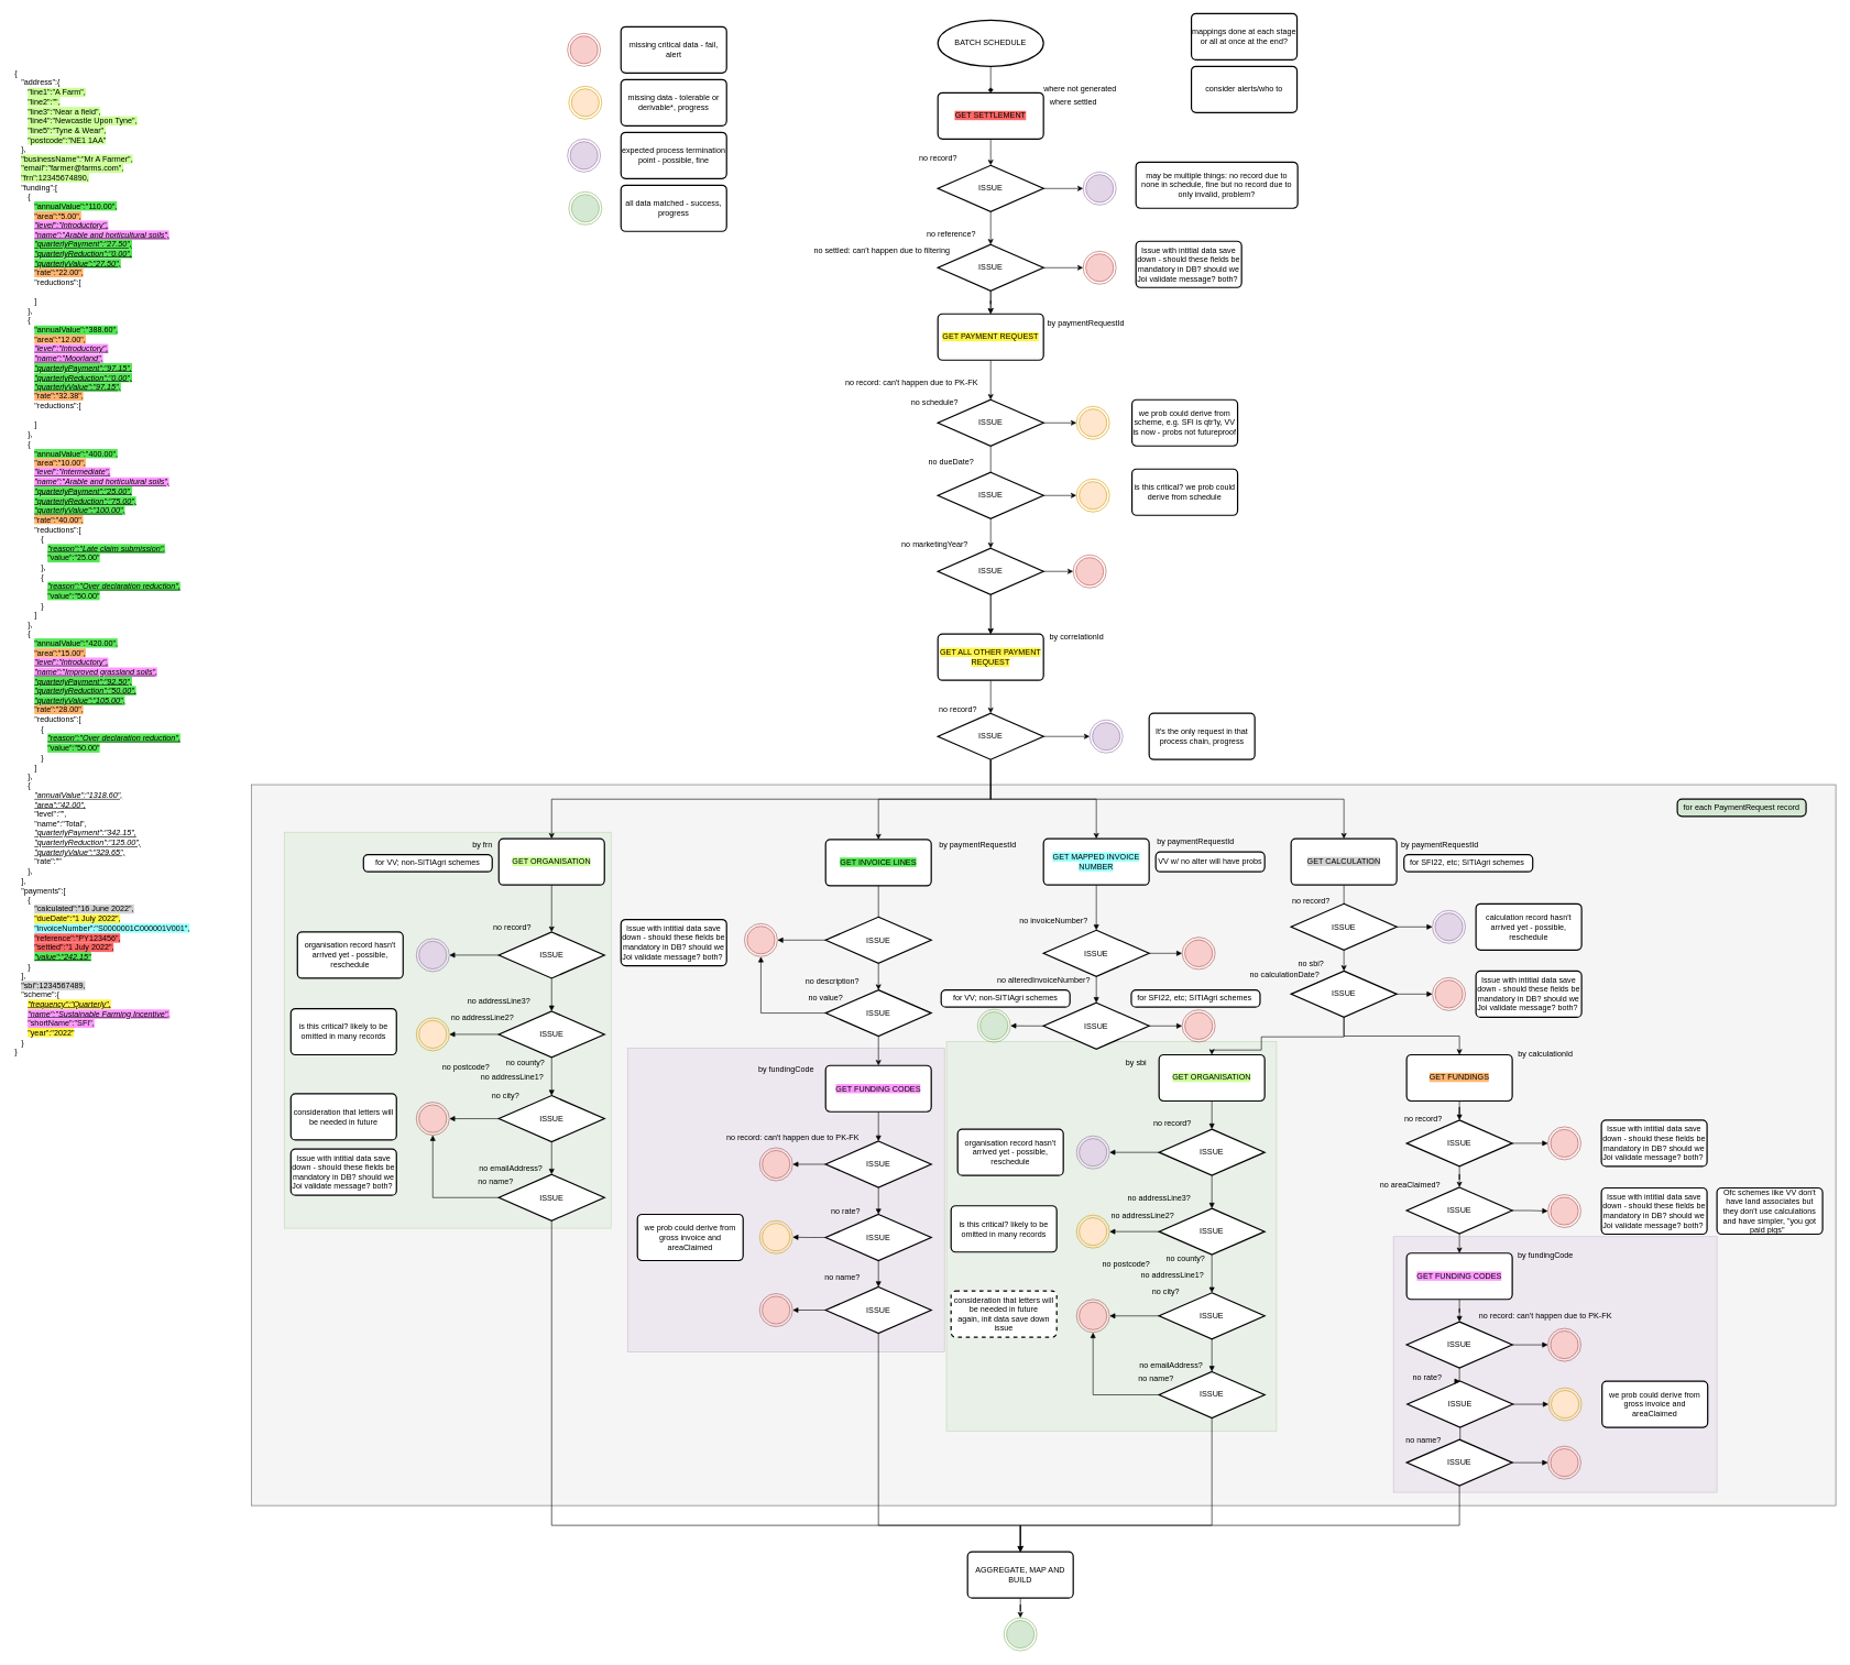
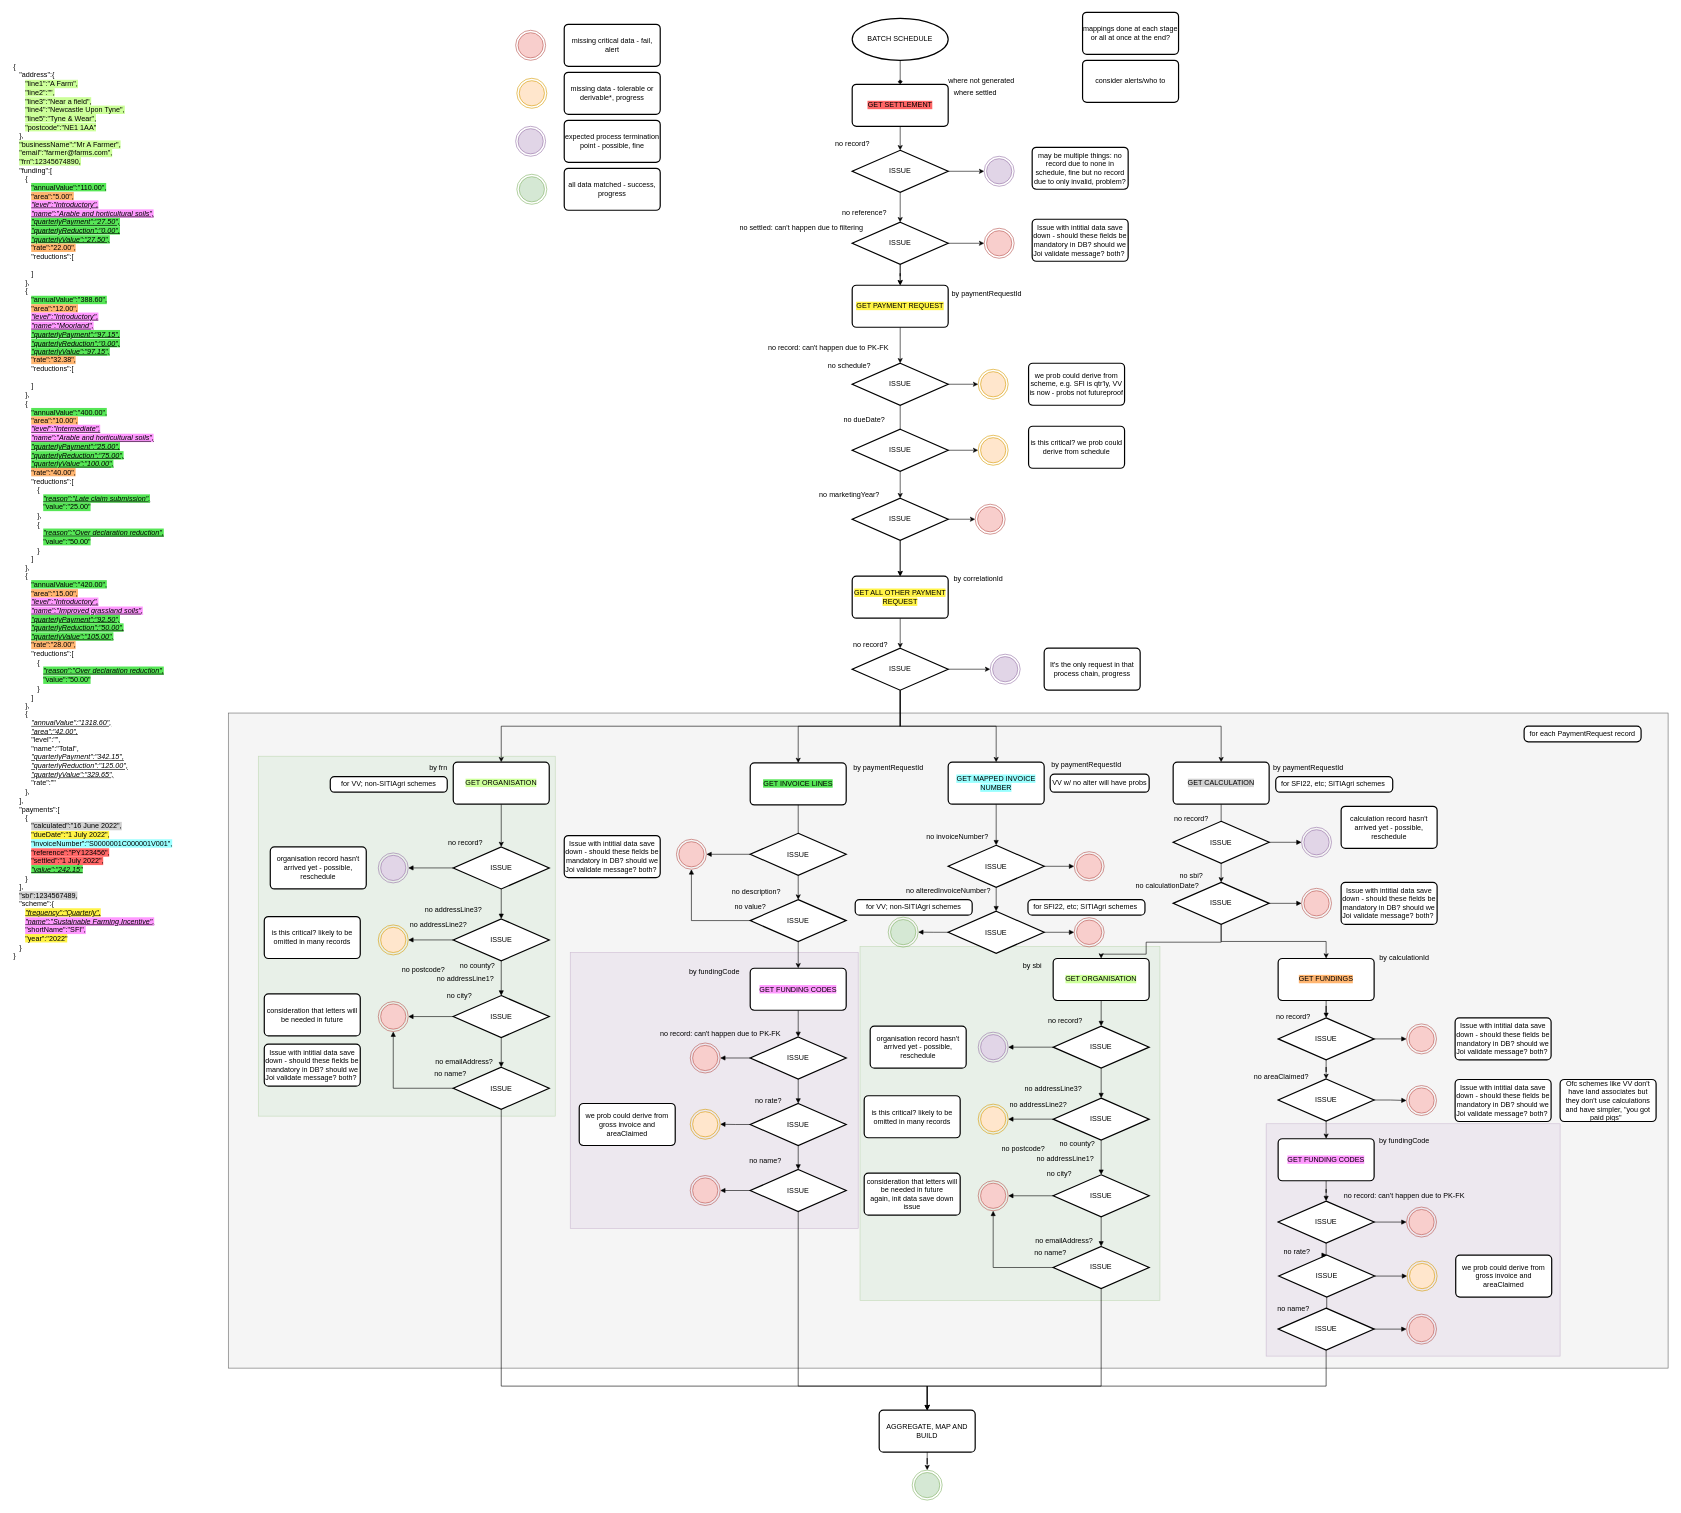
- <mxCell id="78" value="may be multiple things: no record due to none in schedule, fine but no record due to only invalid, problem?" style="rounded=1;whiteSpace=wrap;html=1;absoluteArcSize=1;arcSize=14;strokeWidth=2;" parent="1" vertex="1"><mxGeometry x="1720" y="245" width="245" height="70" as="geometry" /></mxCell>
+ <mxCell id="78" value="may be multiple things: no record due to none in schedule, fine but no record due to only invalid, problem?" style="rounded=1;whiteSpace=wrap;html=1;absoluteArcSize=1;arcSize=14;strokeWidth=2;" parent="1" vertex="1"><mxGeometry x="1720" y="245" width="160" height="70" as="geometry" /></mxCell>
- <mxCell id="235" value="for each PaymentRequest record" style="rounded=1;whiteSpace=wrap;html=1;absoluteArcSize=1;arcSize=14;strokeWidth=2;fillColor=#d5e8d4;" vertex="1" parent="1"><mxGeometry x="2540" y="1210" width="195" height="26" as="geometry" /></mxCell>
+ <mxCell id="235" value="for each PaymentRequest record" style="rounded=1;whiteSpace=wrap;html=1;absoluteArcSize=1;arcSize=14;strokeWidth=2;" vertex="1" parent="1"><mxGeometry x="2540" y="1210" width="195" height="26" as="geometry" /></mxCell>
- <mxCell id="111" value="calculation record hasn't arrived yet - possible, reschedule" style="rounded=1;whiteSpace=wrap;html=1;absoluteArcSize=1;arcSize=14;strokeWidth=2;" parent="1" vertex="1"><mxGeometry x="2235" y="1368.5" width="160" height="70" as="geometry" /></mxCell>
+ <mxCell id="111" value="calculation record hasn't arrived yet - possible, reschedule" style="rounded=1;whiteSpace=wrap;html=1;absoluteArcSize=1;arcSize=14;strokeWidth=2;" parent="1" vertex="1"><mxGeometry x="2235" y="1343.5" width="160" height="70" as="geometry" /></mxCell>
- <mxCell id="168" value="consideration that letters will be needed in future&lt;br&gt;again, init data save down issue" style="rounded=1;whiteSpace=wrap;html=1;absoluteArcSize=1;arcSize=14;strokeWidth=2;dashed=1;" parent="1" vertex="1"><mxGeometry x="1440" y="1955" width="160" height="70" as="geometry" /></mxCell>
+ <mxCell id="168" value="consideration that letters will be needed in future&lt;br&gt;again, init data save down issue" style="rounded=1;whiteSpace=wrap;html=1;absoluteArcSize=1;arcSize=14;strokeWidth=2;" parent="1" vertex="1"><mxGeometry x="1440" y="1955" width="160" height="70" as="geometry" /></mxCell>
